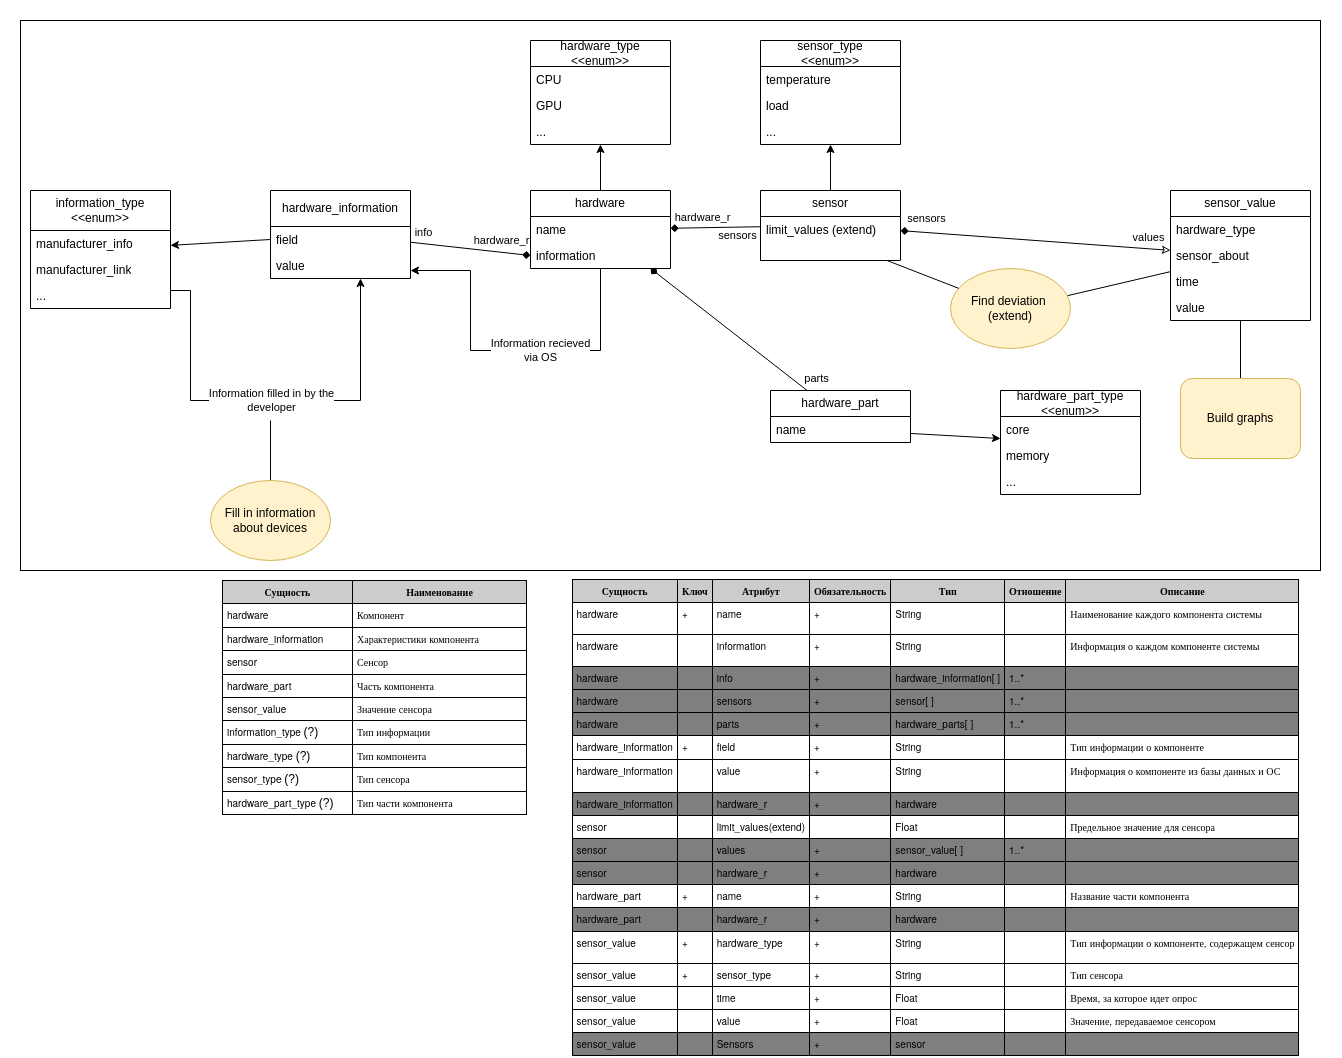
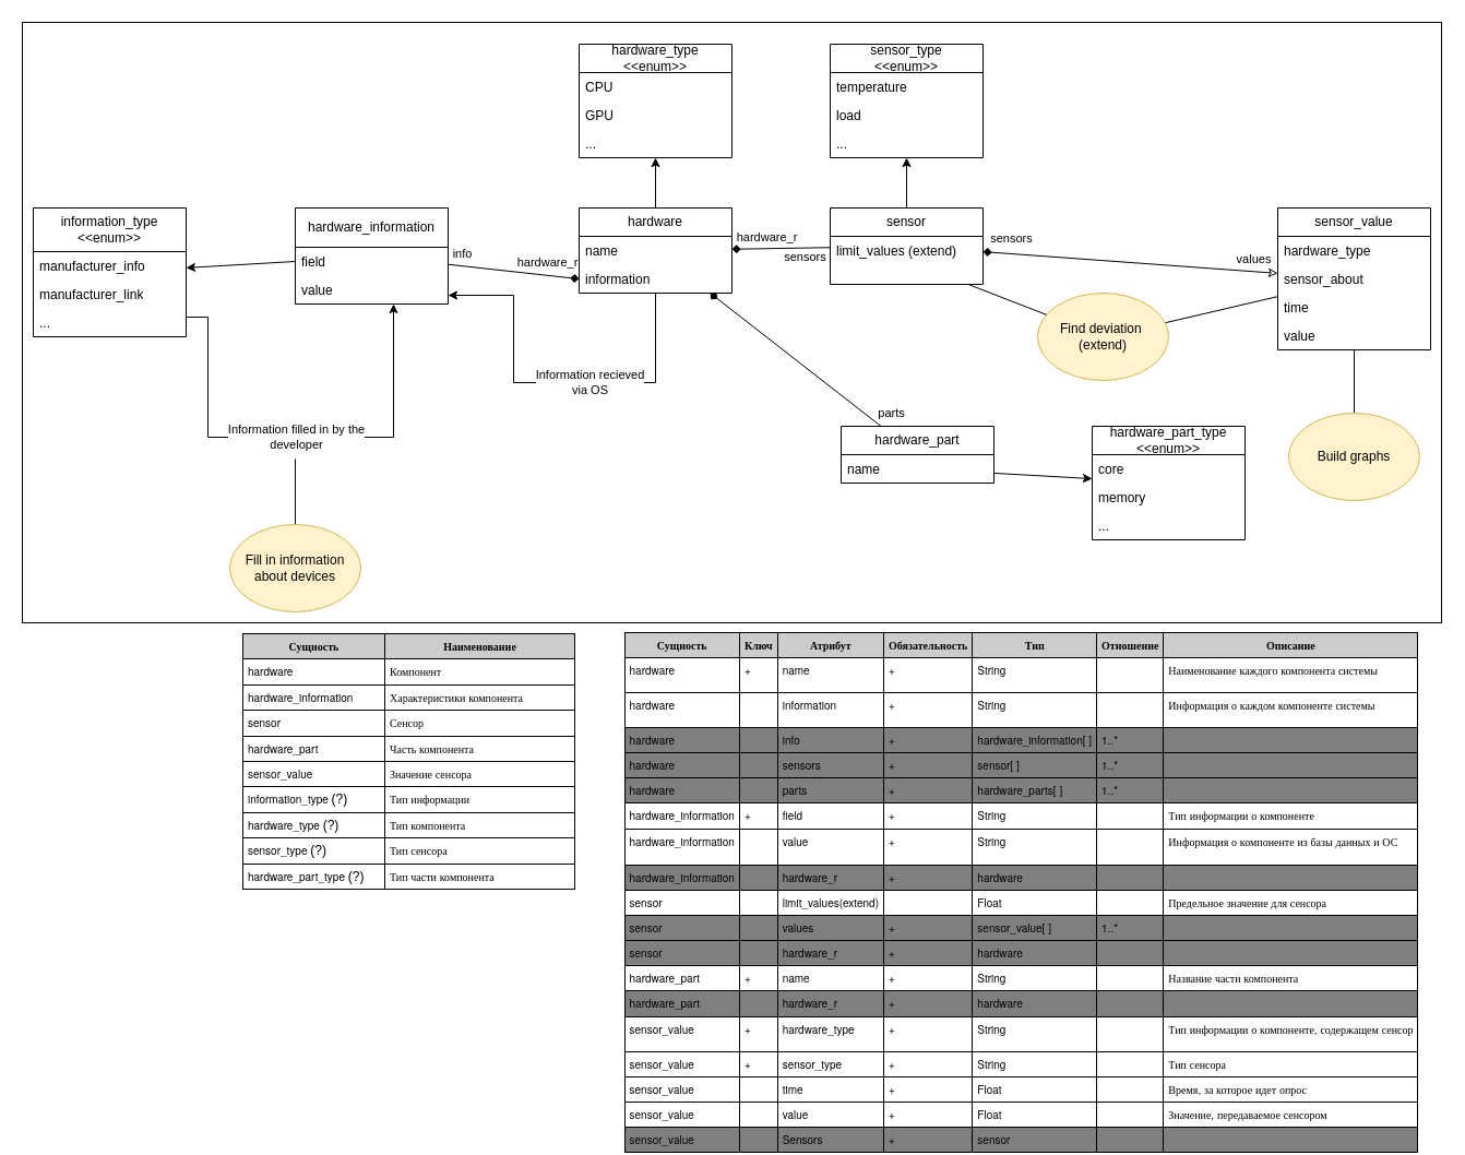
- <mxCell id="49" value="Build graphs" style="whiteSpace=wrap;html=1;fillColor=#fff2cc;strokeColor=#d6b656;rounded=1;" parent="1" vertex="1"><mxGeometry x="1180" y="378" width="120" height="80" as="geometry" /></mxCell>
+ <mxCell id="49" value="Build graphs" style="ellipse;whiteSpace=wrap;html=1;fillColor=#fff2cc;strokeColor=#d6b656;" parent="1" vertex="1"><mxGeometry x="1180" y="378" width="120" height="80" as="geometry" /></mxCell>
